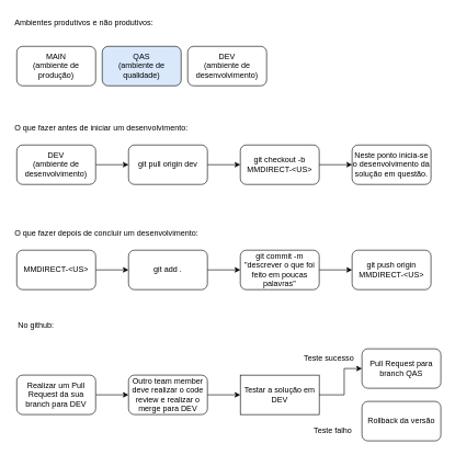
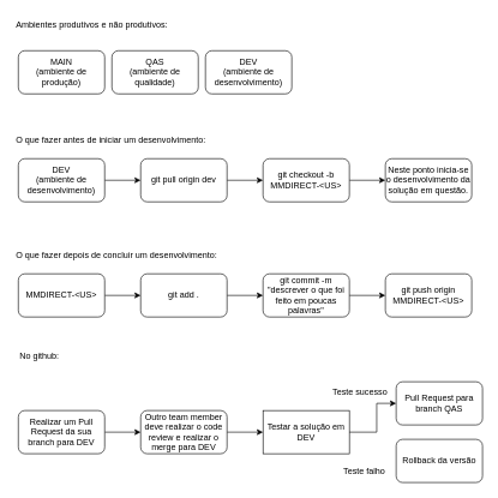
- <mxCell id="3" value="QAS&lt;br&gt;(ambiente de qualidade)" style="rounded=1;whiteSpace=wrap;html=1;fillColor=#dae8fc;" vertex="1" parent="1"><mxGeometry x="155" y="70" width="120" height="60" as="geometry" /></mxCell>
+ <mxCell id="3" value="QAS&lt;br&gt;(ambiente de qualidade)" style="rounded=1;whiteSpace=wrap;html=1;" vertex="1" parent="1"><mxGeometry x="155" y="70" width="120" height="60" as="geometry" /></mxCell>
